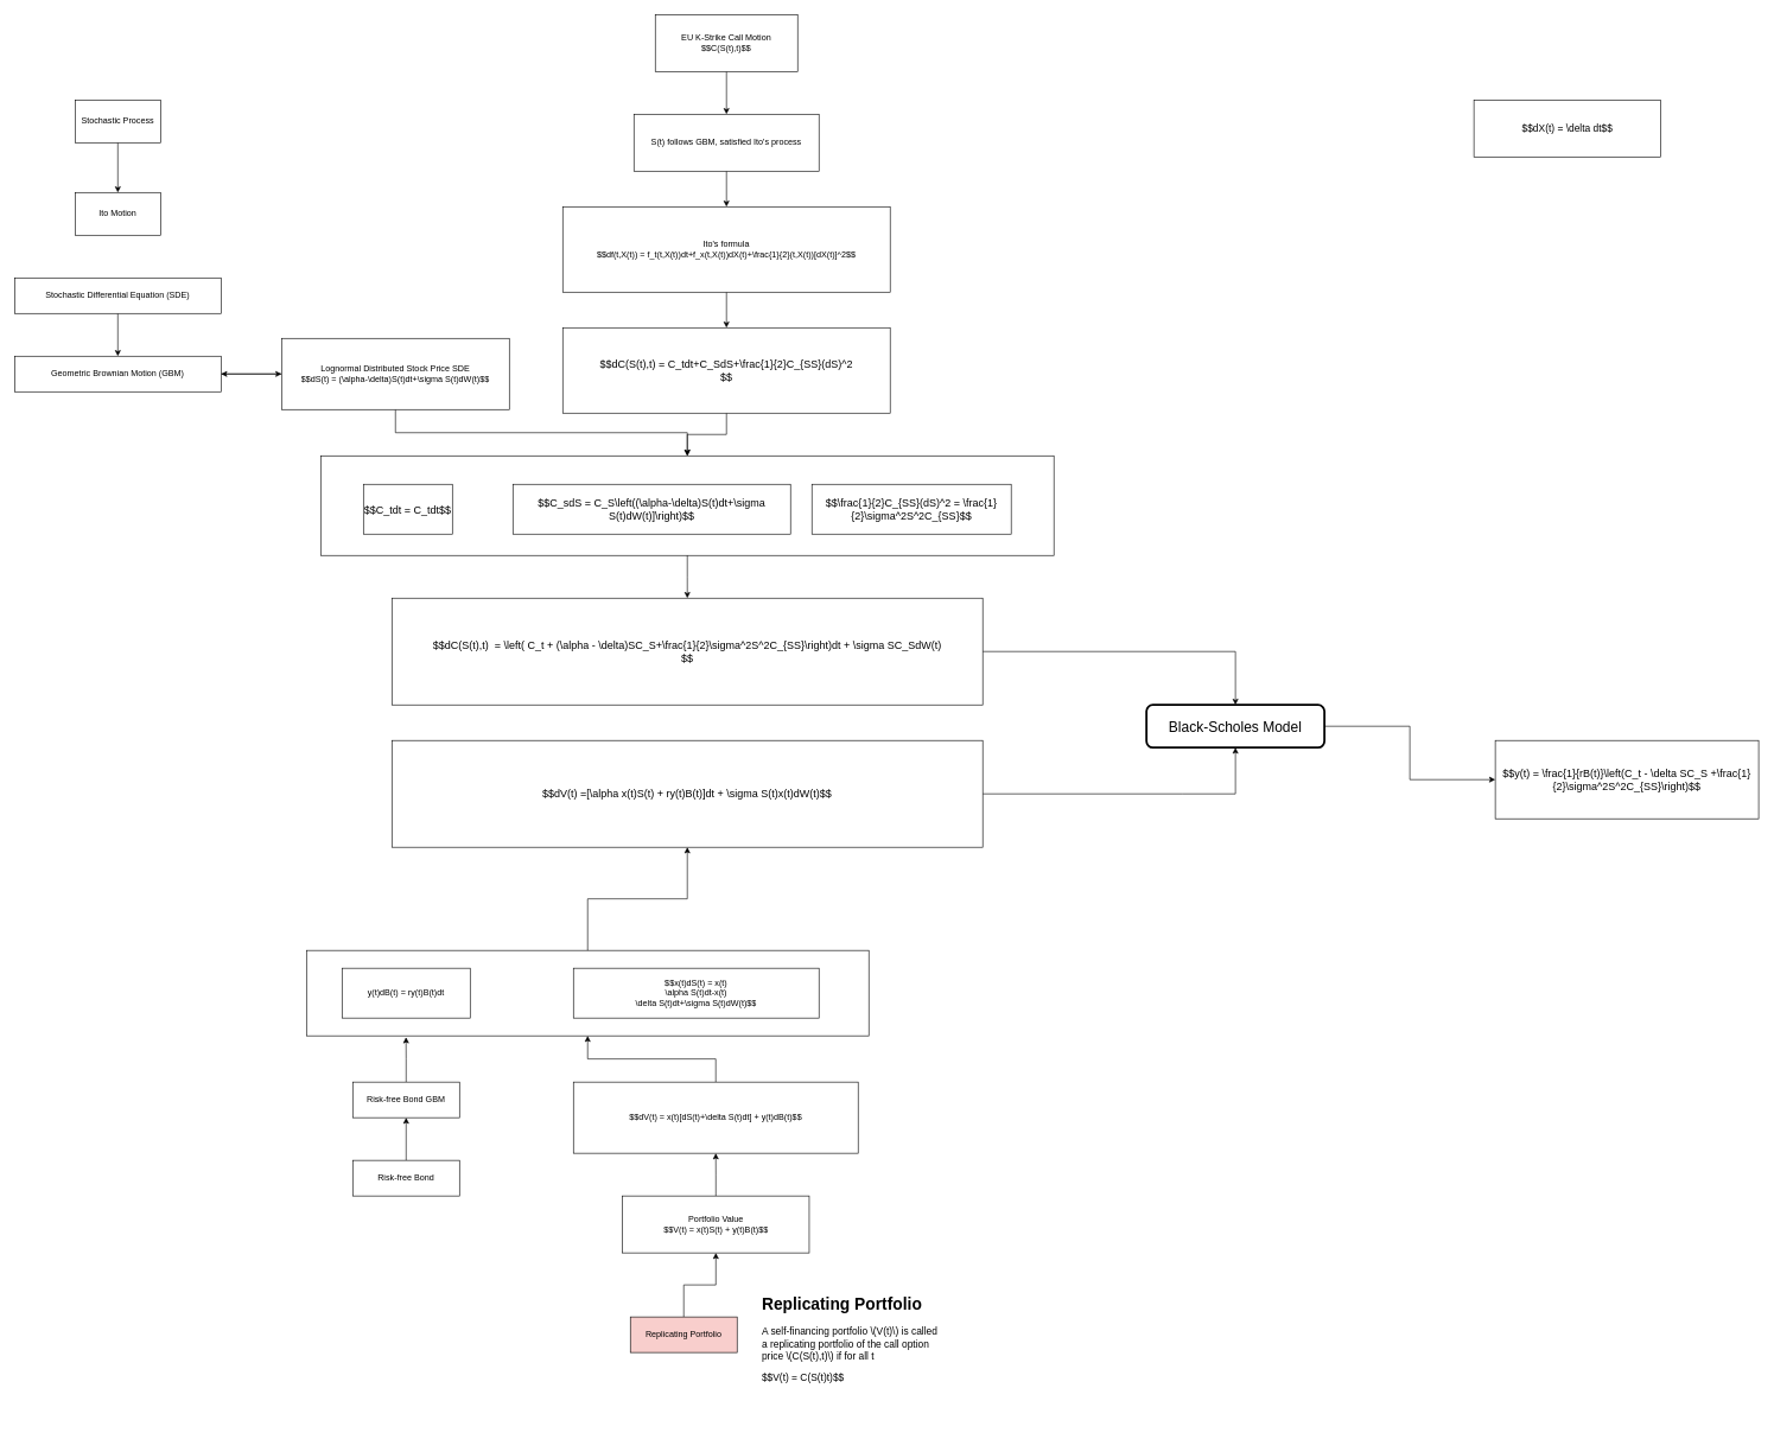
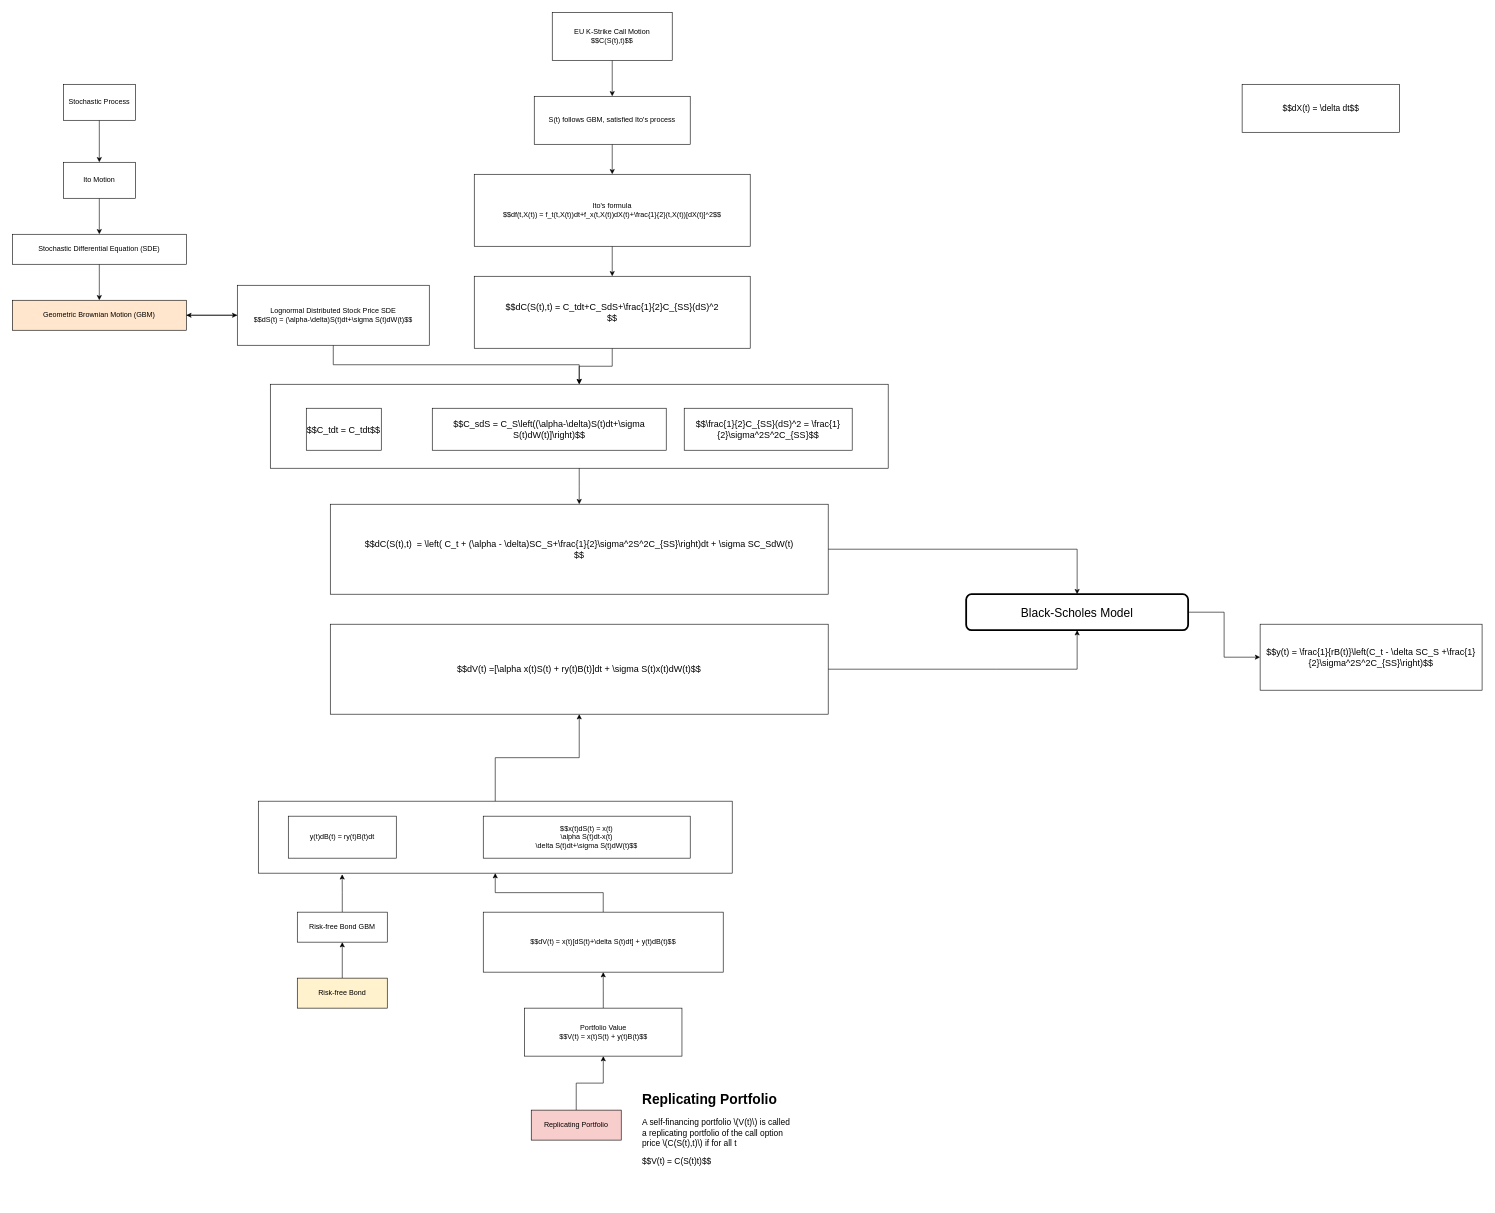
+ <mxCell id="6" style="edgeStyle=orthogonalEdgeStyle;rounded=0;orthogonalLoop=1;jettySize=auto;html=1;" parent="1" source="7" target="11" edge="1"><mxGeometry relative="1" as="geometry" /></mxCell>
- <mxCell id="13" value="Geometric Brownian Motion (GBM)" style="rounded=0;whiteSpace=wrap;html=1;" parent="1" vertex="1"><mxGeometry x="20" y="500" width="290" height="50" as="geometry" /></mxCell>
+ <mxCell id="13" value="Geometric Brownian Motion (GBM)" style="rounded=0;whiteSpace=wrap;html=1;fillColor=#ffe6cc;" parent="1" vertex="1"><mxGeometry x="20" y="500" width="290" height="50" as="geometry" /></mxCell>
- <mxCell id="24" value="&lt;font style=&quot;font-size: 20px;&quot;&gt;Black-Scholes Model&lt;/font&gt;" style="rounded=1;whiteSpace=wrap;html=1;strokeWidth=3;" parent="1" vertex="1"><mxGeometry x="1610" y="990" width="250" height="60" as="geometry" /></mxCell>
+ <mxCell id="24" value="&lt;font style=&quot;font-size: 20px;&quot;&gt;Black-Scholes Model&lt;/font&gt;" style="rounded=1;whiteSpace=wrap;html=1;strokeWidth=3;" parent="1" vertex="1"><mxGeometry x="1610" y="990" width="370" height="60" as="geometry" /></mxCell>
- <mxCell id="18" value="Risk-free Bond" style="rounded=0;whiteSpace=wrap;html=1;" parent="1" vertex="1"><mxGeometry x="495" y="1630" width="150" height="50" as="geometry" /></mxCell>
+ <mxCell id="18" value="Risk-free Bond" style="rounded=0;whiteSpace=wrap;html=1;fillColor=#fff2cc;" parent="1" vertex="1"><mxGeometry x="495" y="1630" width="150" height="50" as="geometry" /></mxCell>
